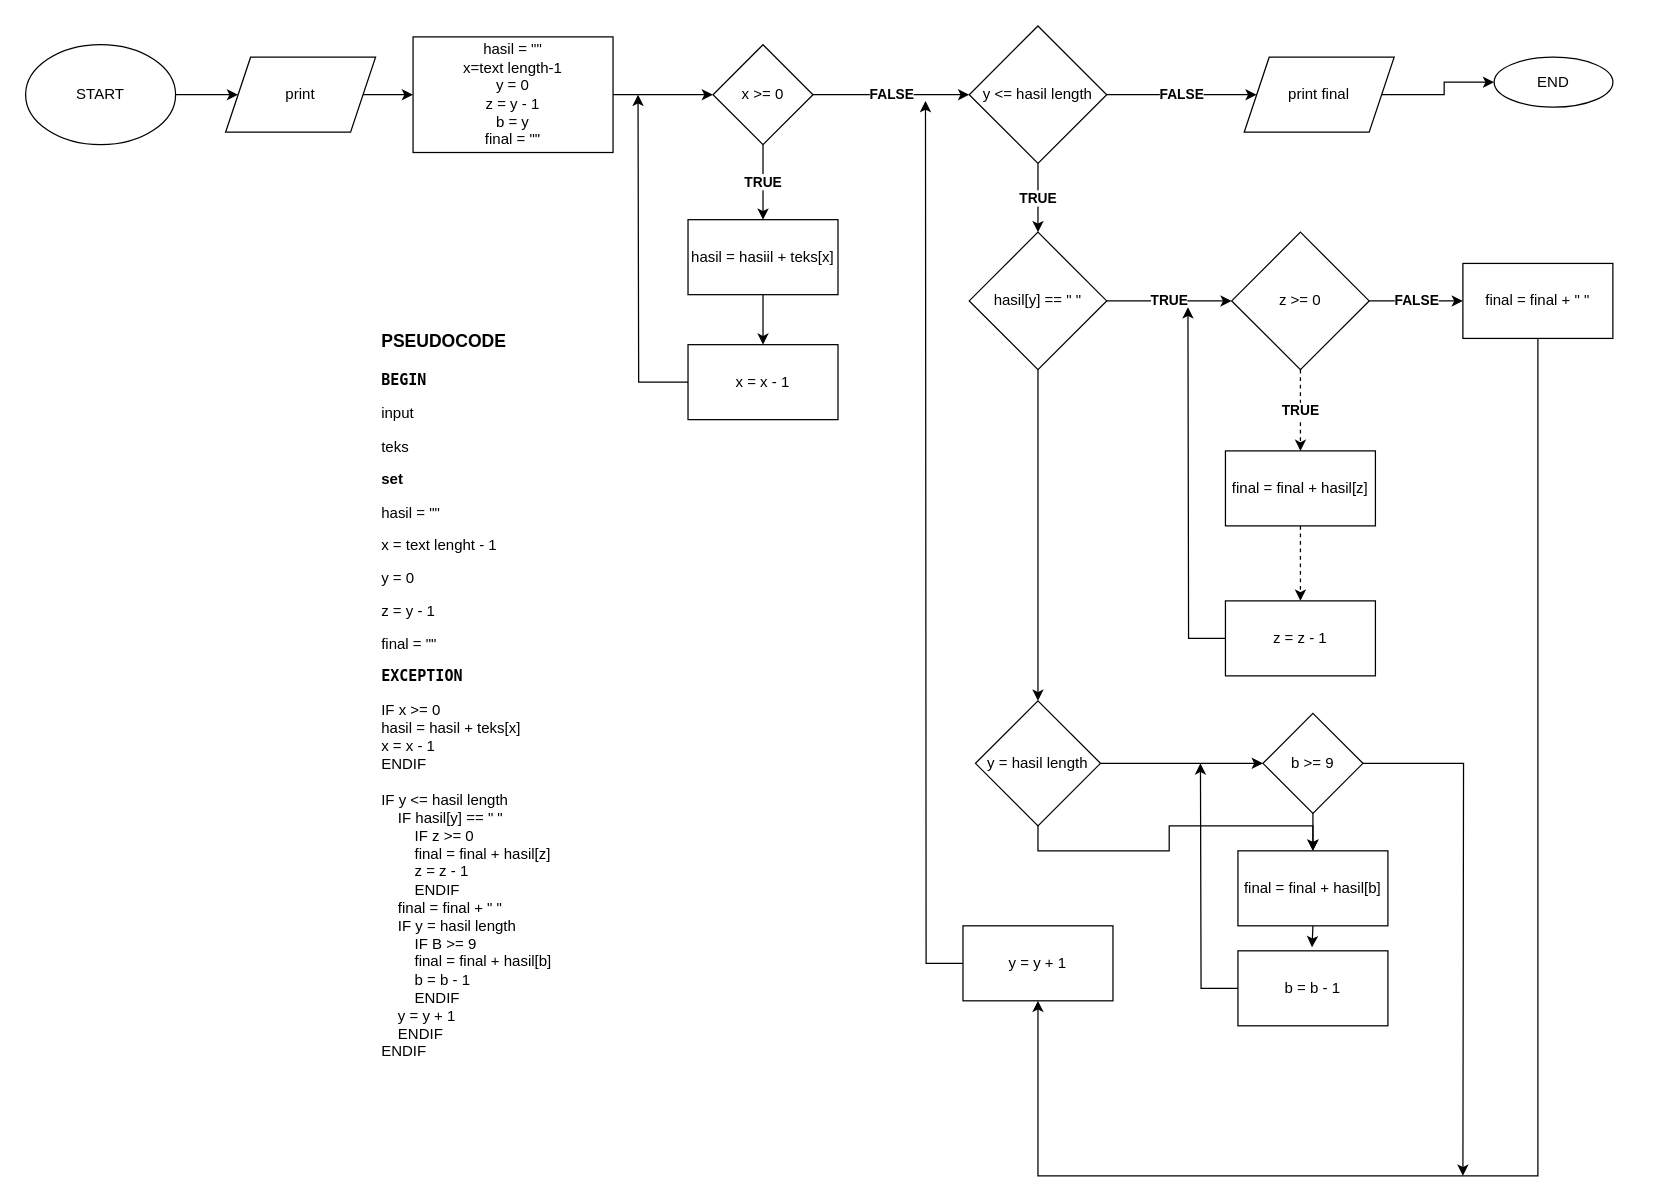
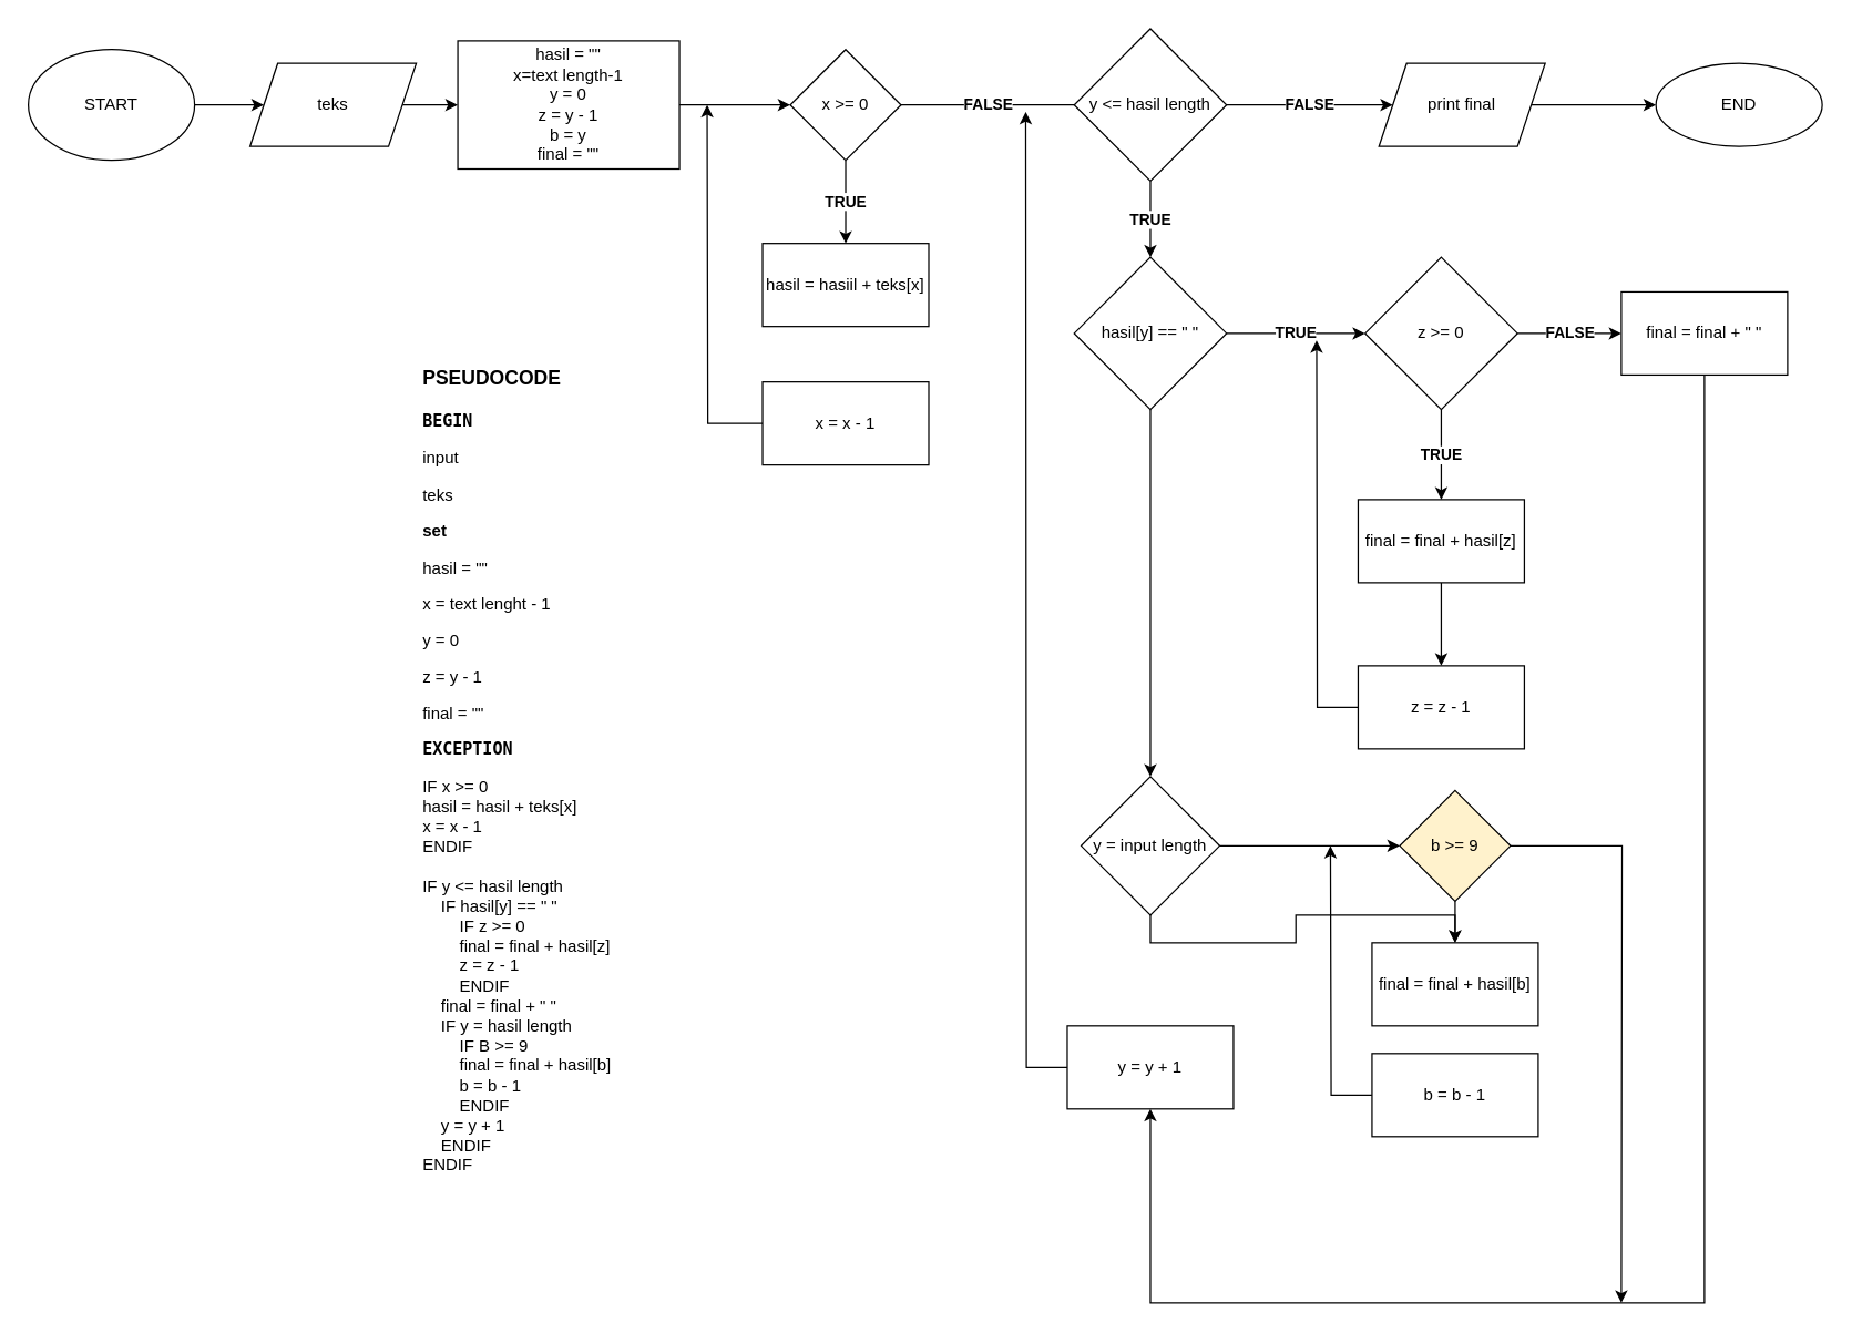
- <mxCell id="32" value="END" style="ellipse;whiteSpace=wrap;html=1;" parent="1" vertex="1"><mxGeometry x="1195" y="45" width="95" height="40" as="geometry" /></mxCell>
+ <mxCell id="32" value="END" style="ellipse;whiteSpace=wrap;html=1;" parent="1" vertex="1"><mxGeometry x="1195" y="45" width="120" height="60" as="geometry" /></mxCell>
- <mxCell id="5" value="print" style="shape=parallelogram;perimeter=parallelogramPerimeter;whiteSpace=wrap;html=1;fixedSize=1;" parent="1" vertex="1"><mxGeometry x="180" y="45" width="120" height="60" as="geometry" /></mxCell>
+ <mxCell id="5" value="teks" style="shape=parallelogram;perimeter=parallelogramPerimeter;whiteSpace=wrap;html=1;fixedSize=1;" parent="1" vertex="1"><mxGeometry x="180" y="45" width="120" height="60" as="geometry" /></mxCell>
- <mxCell id="9" value="&lt;b&gt;FALSE&lt;/b&gt;" style="edgeStyle=orthogonalEdgeStyle;rounded=0;orthogonalLoop=1;jettySize=auto;html=1;exitX=1;exitY=0.5;exitDx=0;exitDy=0;entryX=0;entryY=0.5;entryDx=0;entryDy=0;" parent="1" source="10" target="17" edge="1"><mxGeometry relative="1" as="geometry" /></mxCell>
+ <mxCell id="9" value="&lt;b&gt;FALSE&lt;/b&gt;" style="edgeStyle=orthogonalEdgeStyle;rounded=0;orthogonalLoop=1;jettySize=auto;html=1;exitX=1;exitY=0.5;exitDx=0;exitDy=0;entryX=0;entryY=0.5;entryDx=0;entryDy=0;endArrow=none;" parent="1" source="10" target="17" edge="1"><mxGeometry relative="1" as="geometry" /></mxCell>
- <mxCell id="11" style="edgeStyle=orthogonalEdgeStyle;rounded=0;orthogonalLoop=1;jettySize=auto;html=1;exitX=0.5;exitY=1;exitDx=0;exitDy=0;entryX=0.5;entryY=0;entryDx=0;entryDy=0;" parent="1" source="12" target="14" edge="1"><mxGeometry relative="1" as="geometry" /></mxCell>
- <mxCell id="23" value="&lt;b&gt;TRUE&lt;/b&gt;" style="edgeStyle=orthogonalEdgeStyle;rounded=0;orthogonalLoop=1;jettySize=auto;html=1;dashed=1;" parent="1" source="25" target="27" edge="1"><mxGeometry relative="1" as="geometry" /></mxCell>
+ <mxCell id="23" value="&lt;b&gt;TRUE&lt;/b&gt;" style="edgeStyle=orthogonalEdgeStyle;rounded=0;orthogonalLoop=1;jettySize=auto;html=1;" parent="1" source="25" target="27" edge="1"><mxGeometry relative="1" as="geometry" /></mxCell>
- <mxCell id="26" value="" style="edgeStyle=orthogonalEdgeStyle;rounded=0;orthogonalLoop=1;jettySize=auto;html=1;dashed=1;" parent="1" source="27" target="29" edge="1"><mxGeometry relative="1" as="geometry" /></mxCell>
+ <mxCell id="26" value="" style="edgeStyle=orthogonalEdgeStyle;rounded=0;orthogonalLoop=1;jettySize=auto;html=1;" parent="1" source="27" target="29" edge="1"><mxGeometry relative="1" as="geometry" /></mxCell>
- <mxCell id="37" value="y = hasil length" style="rhombus;whiteSpace=wrap;html=1;" parent="1" vertex="1"><mxGeometry x="780" y="560" width="100" height="100" as="geometry" /></mxCell>
+ <mxCell id="37" value="y = input length" style="rhombus;whiteSpace=wrap;html=1;" parent="1" vertex="1"><mxGeometry x="780" y="560" width="100" height="100" as="geometry" /></mxCell>
- <mxCell id="40" value="b &amp;gt;= 9" style="rhombus;whiteSpace=wrap;html=1;" parent="1" vertex="1"><mxGeometry x="1010" y="570" width="80" height="80" as="geometry" /></mxCell>
+ <mxCell id="40" value="b &amp;gt;= 9" style="rhombus;whiteSpace=wrap;html=1;fillColor=#fff2cc;" parent="1" vertex="1"><mxGeometry x="1010" y="570" width="80" height="80" as="geometry" /></mxCell>
- <mxCell id="41" style="edgeStyle=orthogonalEdgeStyle;rounded=0;orthogonalLoop=1;jettySize=auto;html=1;exitX=0.5;exitY=1;exitDx=0;exitDy=0;entryX=0.494;entryY=-0.047;entryDx=0;entryDy=0;entryPerimeter=0;" parent="1" source="42" target="44" edge="1"><mxGeometry relative="1" as="geometry" /></mxCell>
